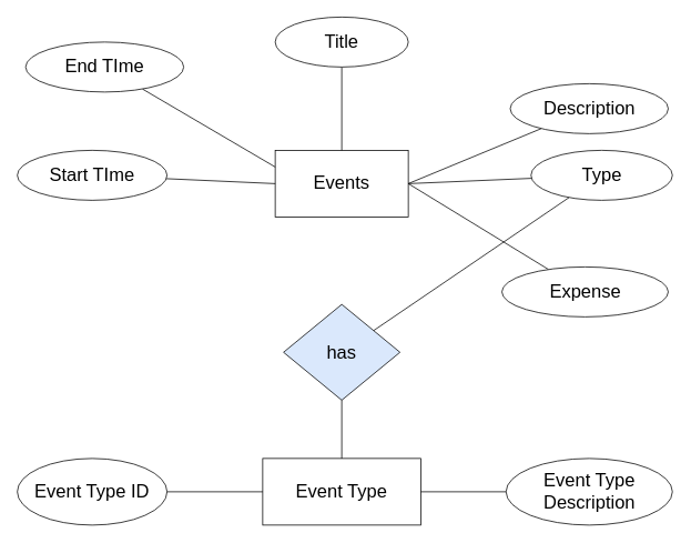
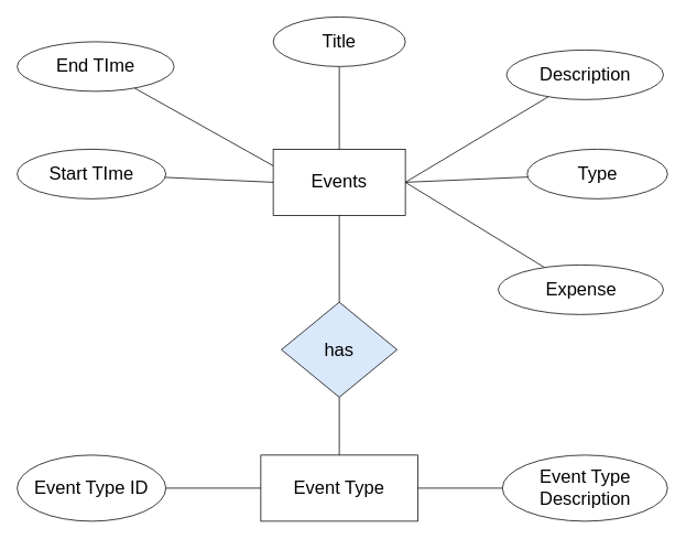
- <mxCell id="12" value="End TIme" style="ellipse;whiteSpace=wrap;html=1;fontSize=22;" vertex="1" parent="1"><mxGeometry x="30" y="50" width="190" height="60" as="geometry" /></mxCell>
+ <mxCell id="12" value="End TIme" style="ellipse;whiteSpace=wrap;html=1;fontSize=22;" vertex="1" parent="1"><mxGeometry x="20" y="50" width="190" height="60" as="geometry" /></mxCell>
- <mxCell id="16" value="Description" style="ellipse;whiteSpace=wrap;html=1;fontSize=22;" vertex="1" parent="1"><mxGeometry x="612.5" y="100" width="190" height="60" as="geometry" /></mxCell>
+ <mxCell id="16" value="Description" style="ellipse;whiteSpace=wrap;html=1;fontSize=22;" vertex="1" parent="1"><mxGeometry x="612.5" y="60" width="190" height="60" as="geometry" /></mxCell>
- <mxCell id="3" style="edgeStyle=none;rounded=0;orthogonalLoop=1;jettySize=auto;html=1;endArrow=none;endFill=0;fontSize=22;" edge="1" parent="1" source="21" target="18"><mxGeometry relative="1" as="geometry" /></mxCell>
+ <mxCell id="3" style="edgeStyle=none;rounded=0;orthogonalLoop=1;jettySize=auto;html=1;entryX=0.5;entryY=1;entryDx=0;entryDy=0;endArrow=none;endFill=0;fontSize=22;" edge="1" parent="1" source="21" target="2"><mxGeometry relative="1" as="geometry" /></mxCell>
